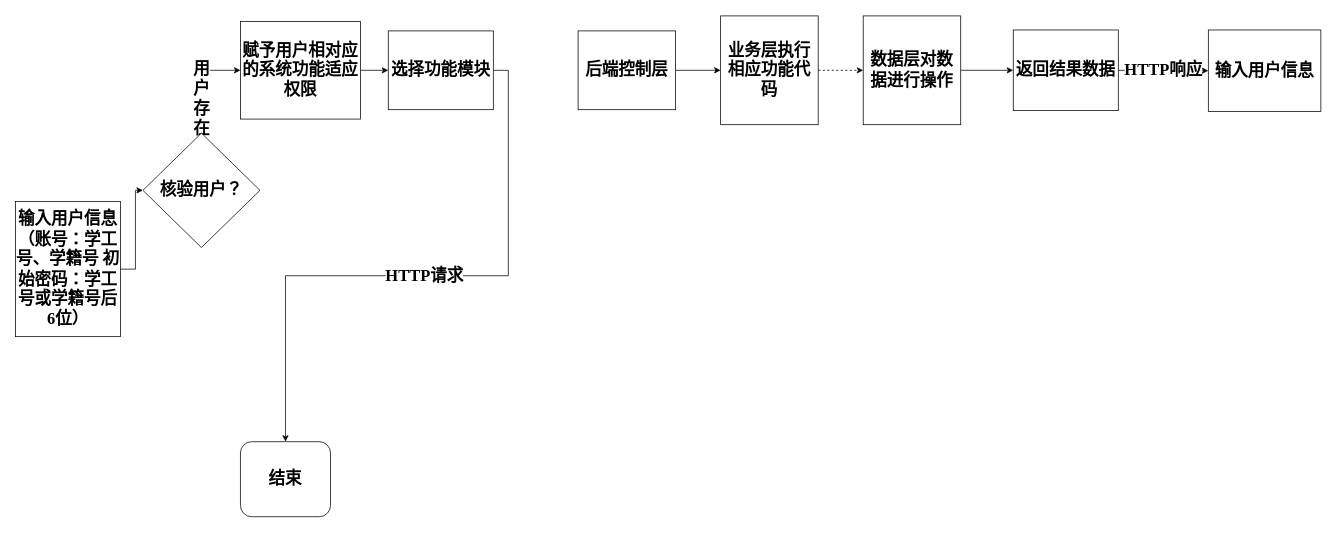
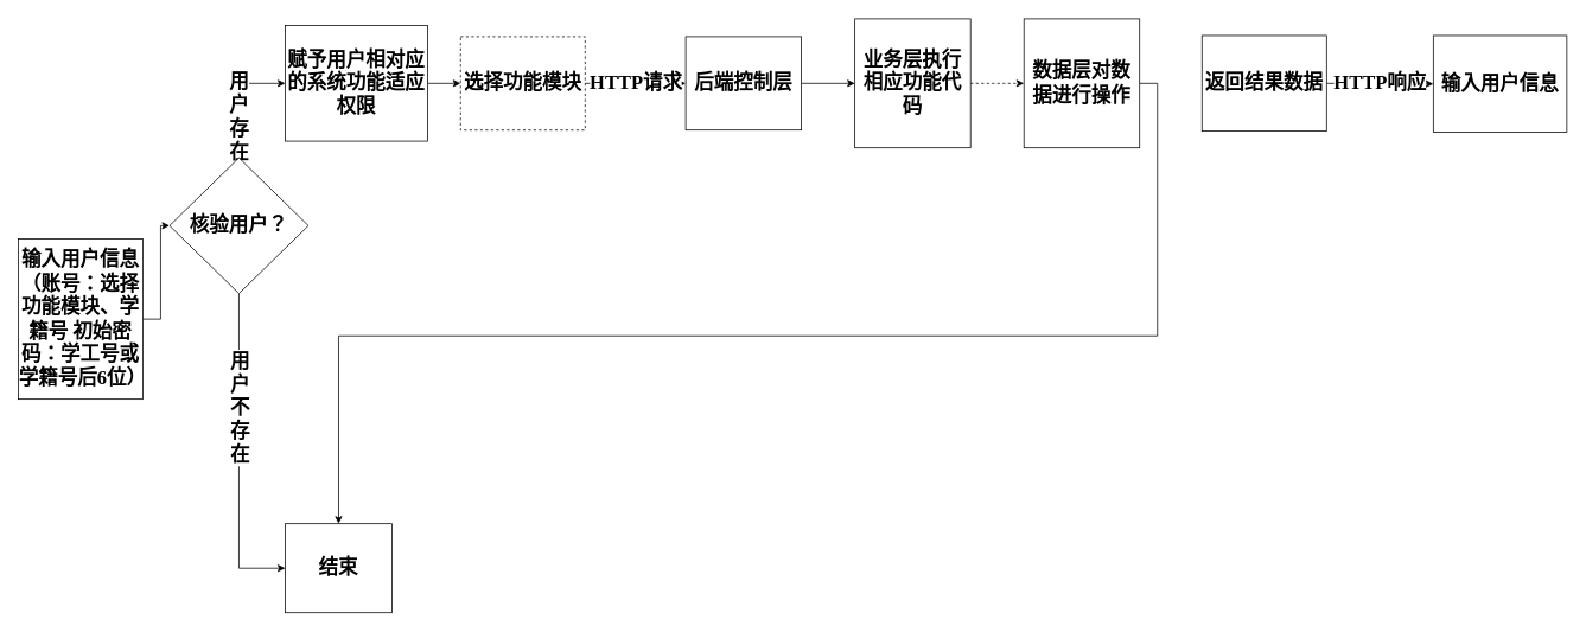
- <mxCell id="12" value="选择功能模块" style="rounded=0;whiteSpace=wrap;html=1;fontFamily=宋体;fontSize=22;fontStyle=1" vertex="1" parent="1"><mxGeometry x="517" y="40.5" width="140" height="105" as="geometry" /></mxCell>
+ <mxCell id="12" value="选择功能模块" style="rounded=0;whiteSpace=wrap;html=1;fontFamily=宋体;fontSize=22;fontStyle=1;dashed=1;" vertex="1" parent="1"><mxGeometry x="517" y="40.5" width="140" height="105" as="geometry" /></mxCell>
- <mxCell id="20" style="edgeStyle=orthogonalEdgeStyle;rounded=0;orthogonalLoop=1;jettySize=auto;html=1;exitX=1;exitY=0.5;exitDx=0;exitDy=0;entryX=0;entryY=0.5;entryDx=0;entryDy=0;fontFamily=宋体;fontSize=22;" edge="1" parent="1" source="21" target="18"><mxGeometry relative="1" as="geometry" /></mxCell>
+ <mxCell id="20" style="edgeStyle=orthogonalEdgeStyle;rounded=0;orthogonalLoop=1;jettySize=auto;html=1;exitX=1;exitY=0.5;exitDx=0;exitDy=0;fontFamily=宋体;fontSize=22;" edge="1" parent="1" source="21" target="8"><mxGeometry relative="1" as="geometry" /></mxCell>
- <mxCell id="3" value="输入用户信息（账号：学工号、学籍号 初始密码：学工号或学籍号后6位）" style="rounded=0;whiteSpace=wrap;html=1;fontFamily=宋体;fontSize=22;fontStyle=1" vertex="1" parent="1"><mxGeometry x="20" y="268" width="140" height="180" as="geometry" /></mxCell>
+ <mxCell id="3" value="输入用户信息（账号：选择功能模块、学籍号 初始密码：学工号或学籍号后6位）" style="rounded=0;whiteSpace=wrap;html=1;fontFamily=宋体;fontSize=22;fontStyle=1" vertex="1" parent="1"><mxGeometry x="20" y="268" width="140" height="180" as="geometry" /></mxCell>
- <mxCell id="11" value="HTTP请求" style="edgeStyle=orthogonalEdgeStyle;rounded=0;orthogonalLoop=1;jettySize=auto;html=1;exitX=1;exitY=0.5;exitDx=0;exitDy=0;fontFamily=宋体;fontSize=22;fontStyle=1;" edge="1" parent="1" source="12" target="8"><mxGeometry relative="1" as="geometry" /></mxCell>
+ <mxCell id="11" value="HTTP请求" style="edgeStyle=orthogonalEdgeStyle;rounded=0;orthogonalLoop=1;jettySize=auto;html=1;exitX=1;exitY=0.5;exitDx=0;exitDy=0;entryX=0;entryY=0.5;entryDx=0;entryDy=0;fontFamily=宋体;fontSize=22;fontStyle=1" edge="1" parent="1" source="12" target="14"><mxGeometry relative="1" as="geometry" /></mxCell>
+ <mxCell id="4" style="edgeStyle=orthogonalEdgeStyle;rounded=0;orthogonalLoop=1;jettySize=auto;html=1;exitX=0.5;exitY=1;exitDx=0;exitDy=0;entryX=0;entryY=0.5;entryDx=0;entryDy=0;fontFamily=宋体;fontSize=22;" edge="1" parent="1" source="7" target="8"><mxGeometry relative="1" as="geometry" /></mxCell>
+ <mxCell id="5" value="用&lt;br&gt;户&lt;br&gt;不&lt;br&gt;存&lt;br&gt;在" style="edgeLabel;html=1;align=center;verticalAlign=middle;resizable=0;points=[];fontSize=22;fontFamily=宋体;fontStyle=1" vertex="1" connectable="0" parent="4"><mxGeometry x="-0.388" relative="1" as="geometry"><mxPoint y="18" as="offset" /></mxGeometry></mxCell>
- <mxCell id="8" value="结束" style="whiteSpace=wrap;html=1;fontFamily=宋体;fontSize=22;fontStyle=1;rounded=1;" vertex="1" parent="1"><mxGeometry x="320" y="588" width="120" height="100" as="geometry" /></mxCell>
+ <mxCell id="8" value="结束" style="rounded=0;whiteSpace=wrap;html=1;fontFamily=宋体;fontSize=22;fontStyle=1" vertex="1" parent="1"><mxGeometry x="320" y="588" width="120" height="100" as="geometry" /></mxCell>
